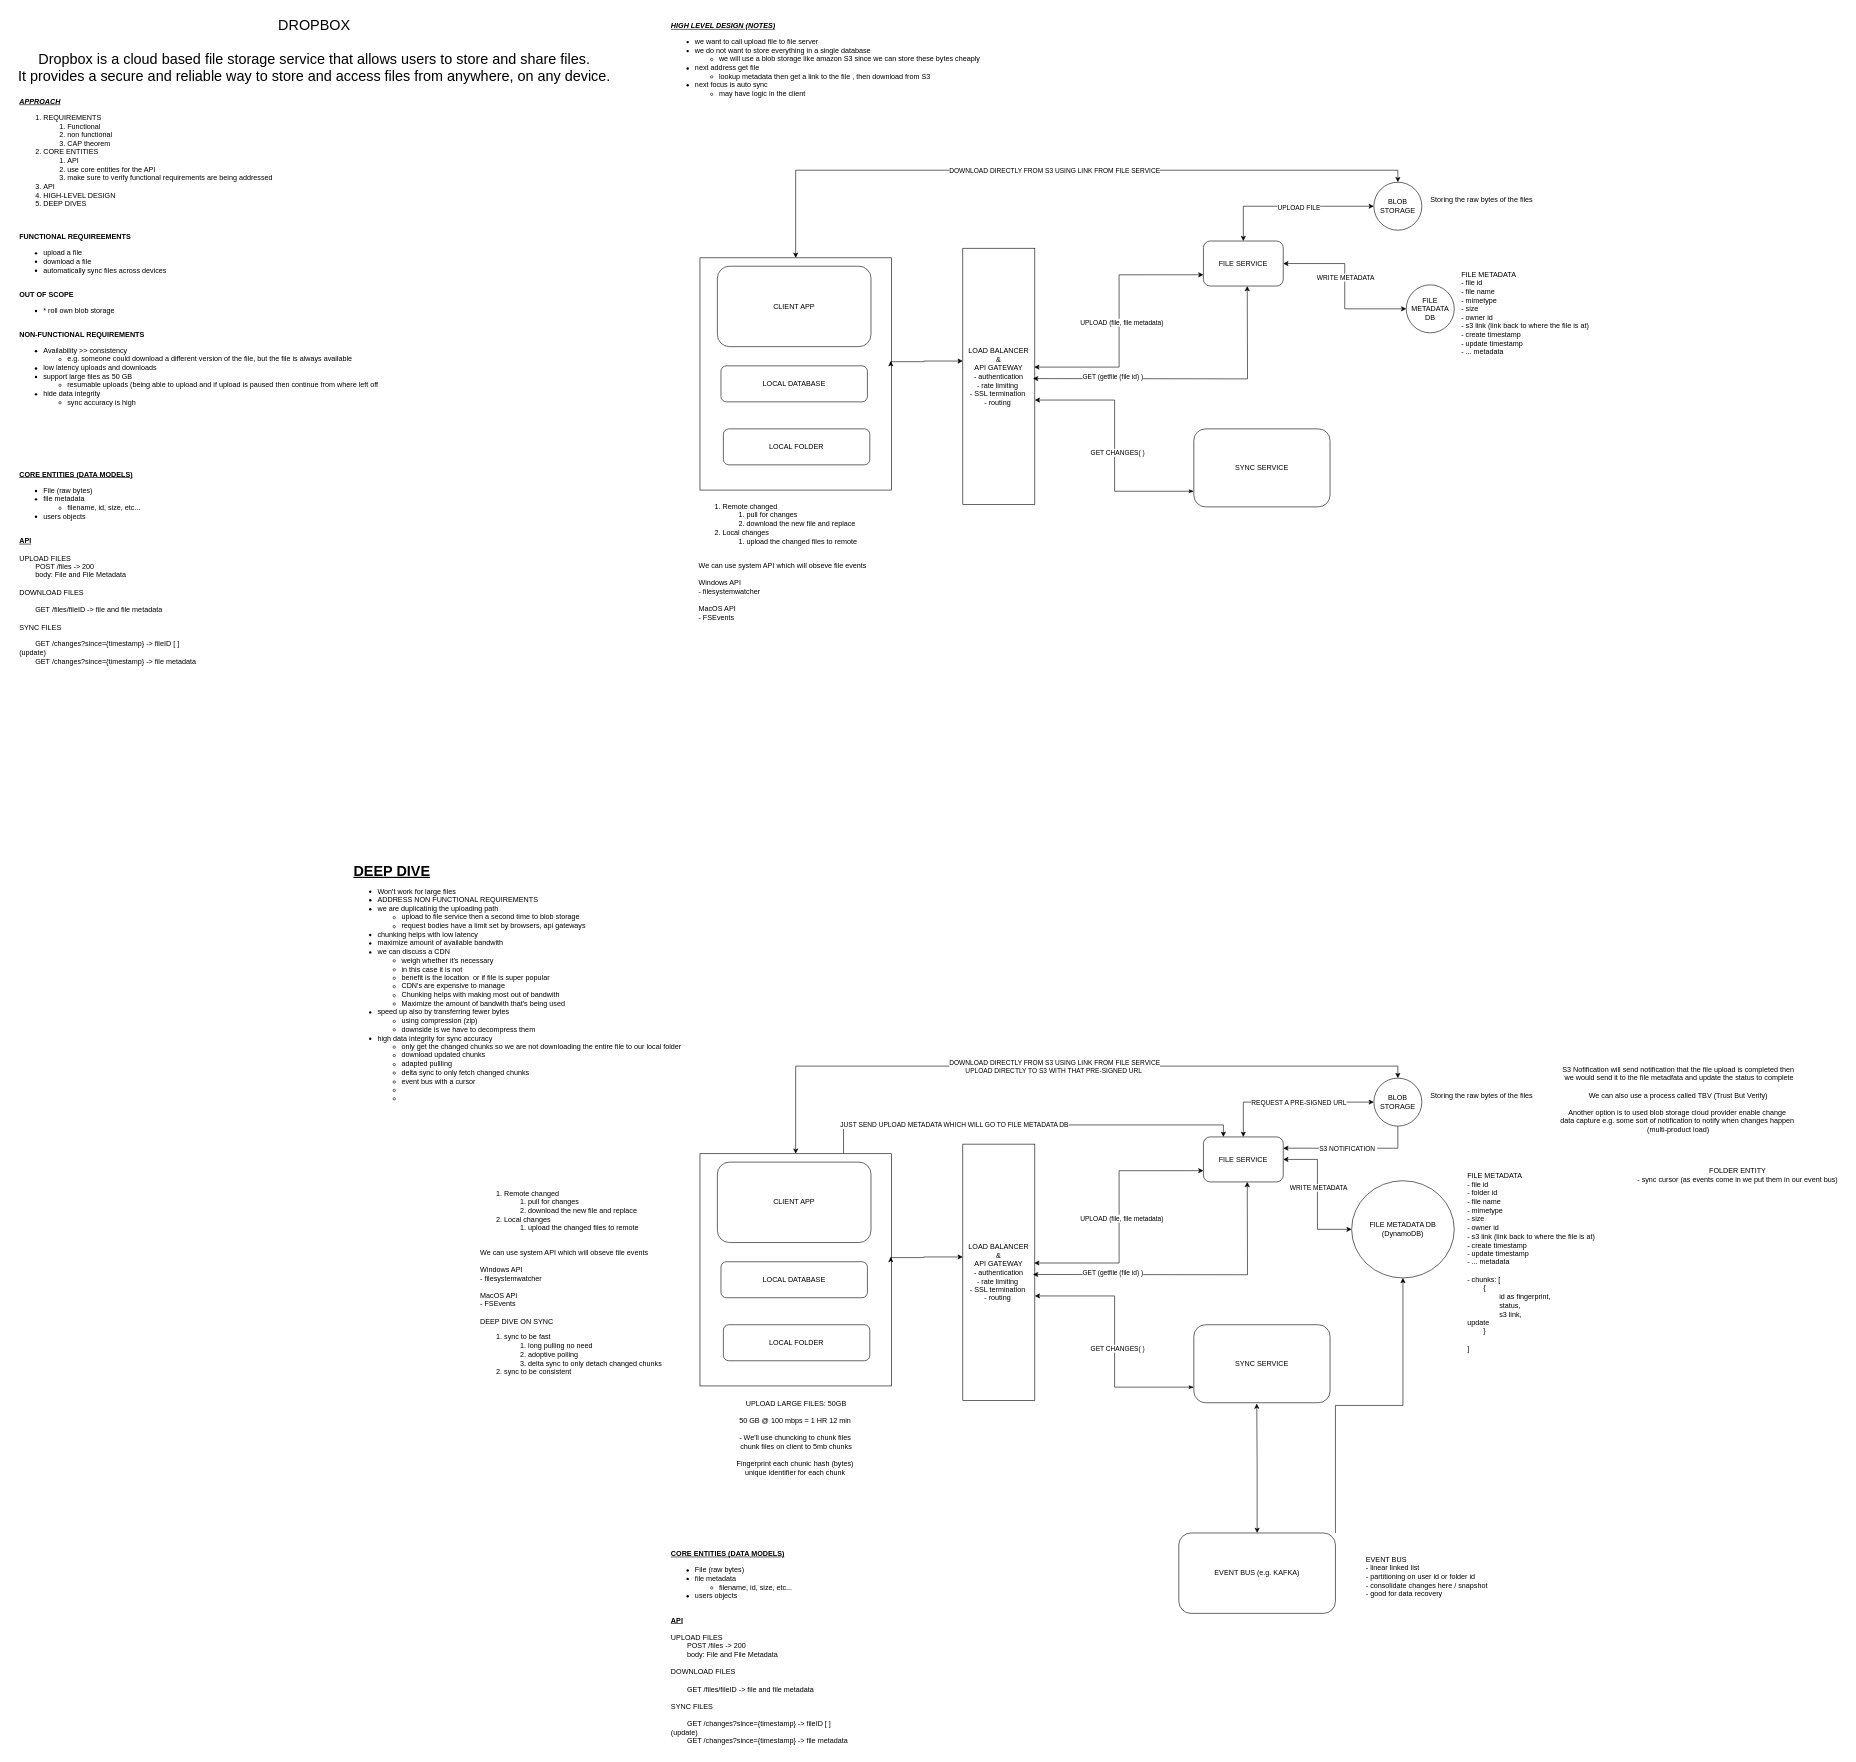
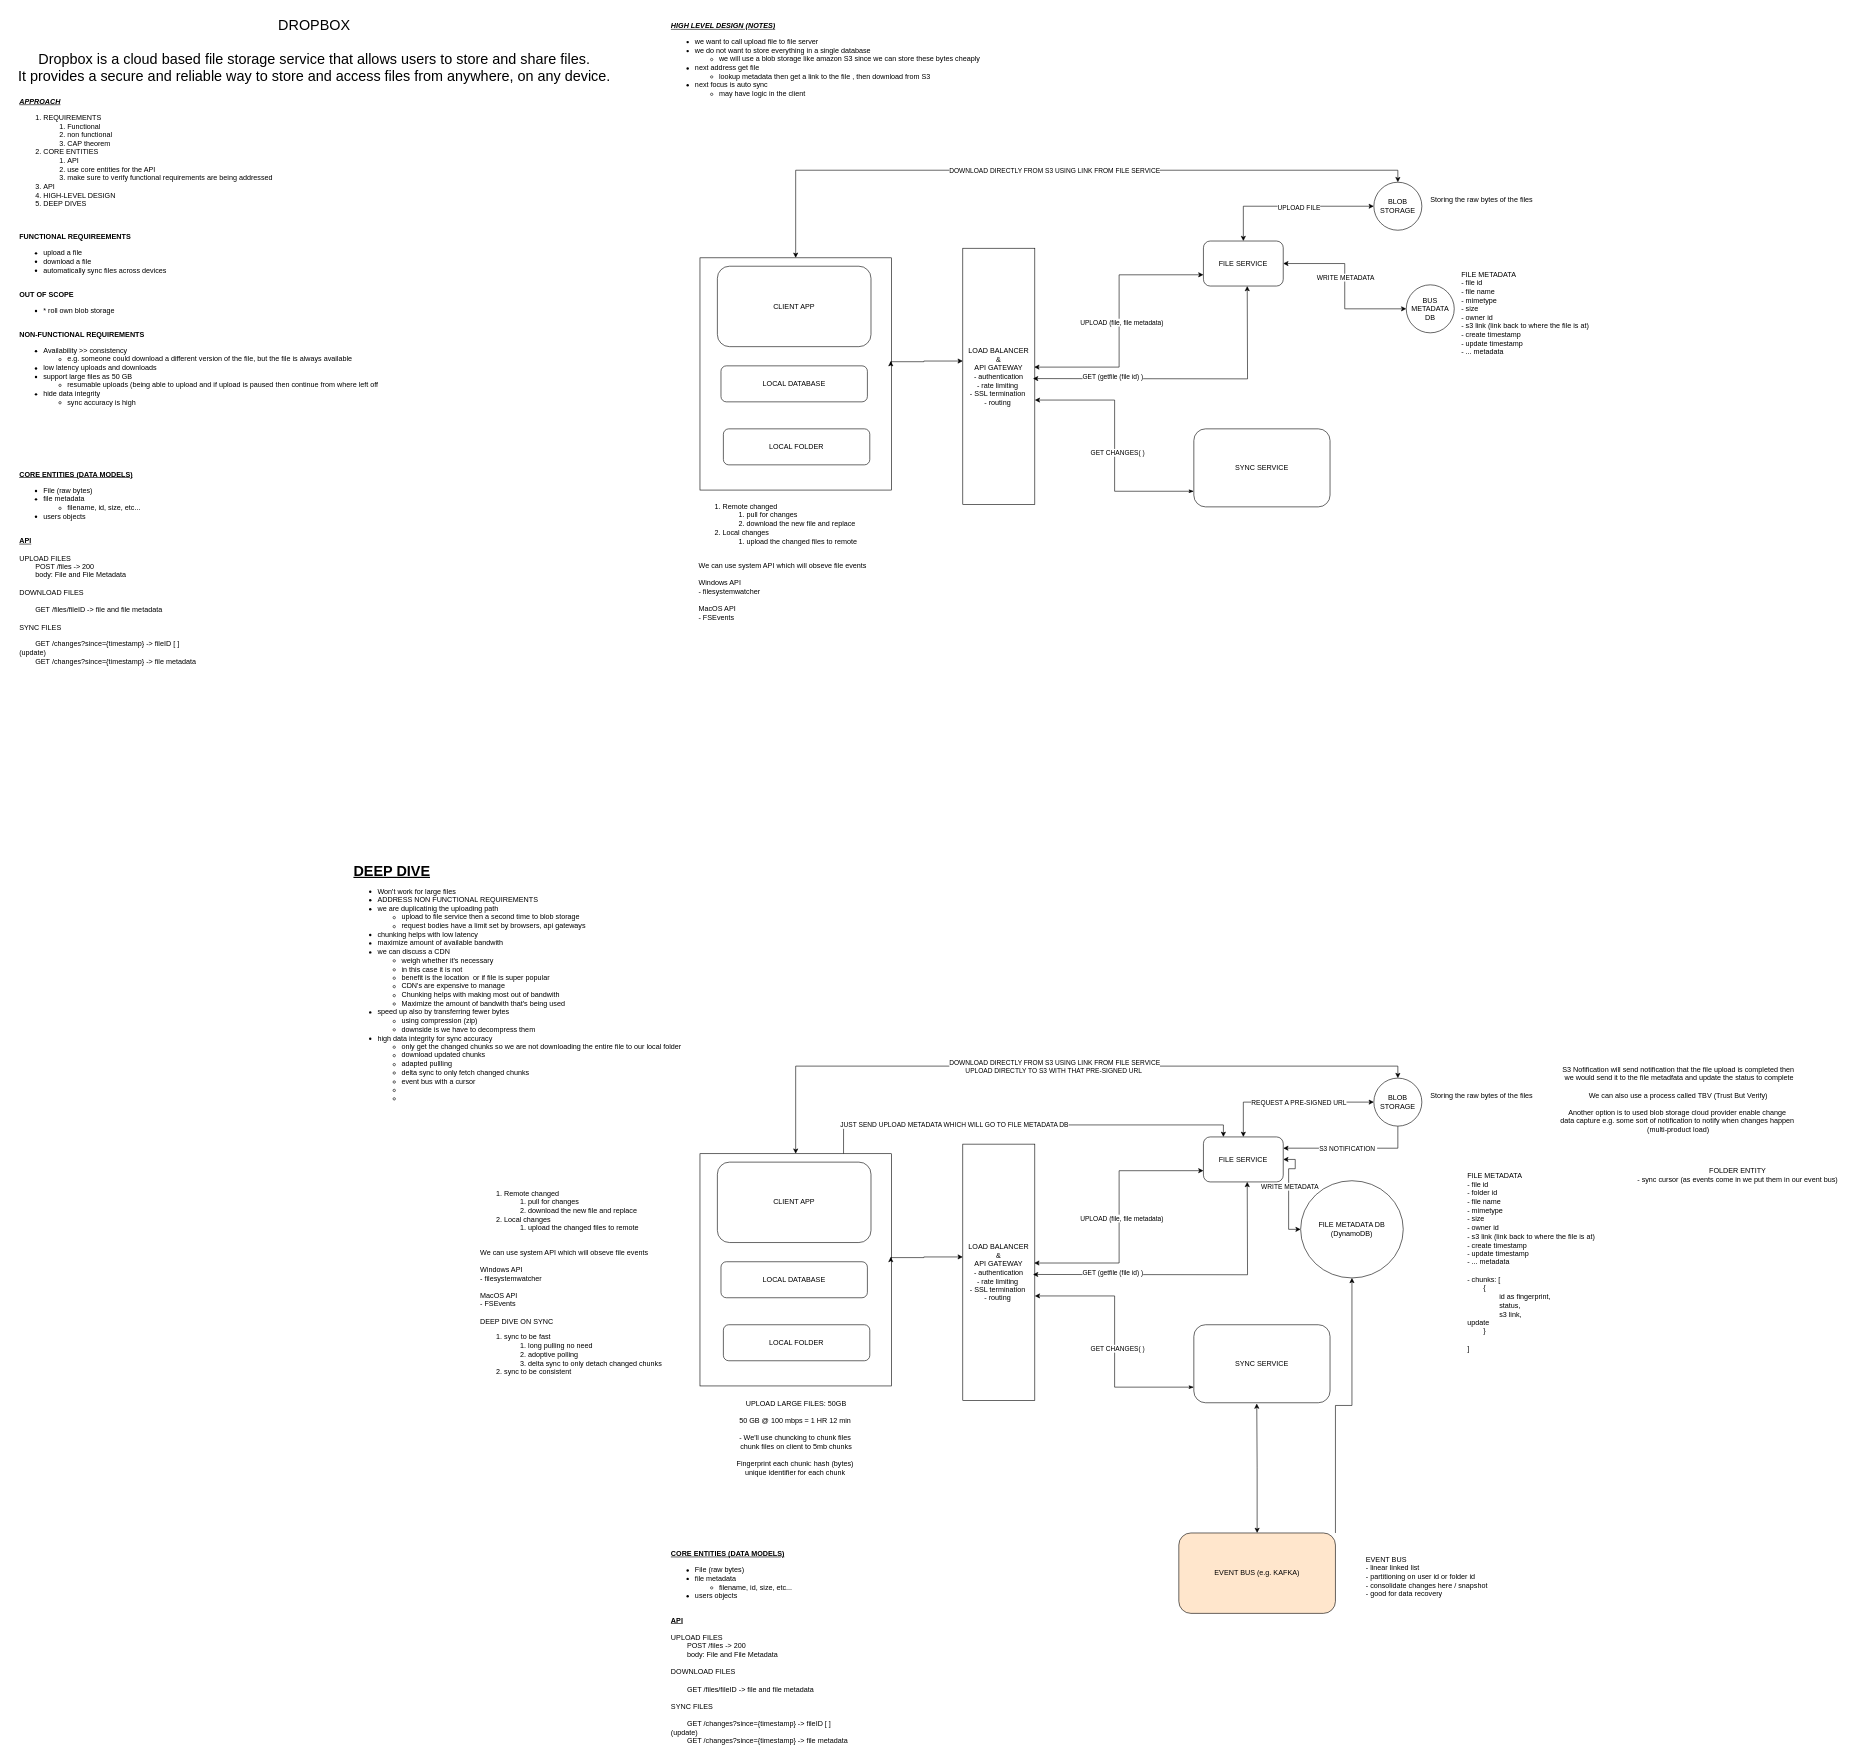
- <mxCell id="20" value="FILE METADATA DB" style="ellipse;whiteSpace=wrap;html=1;" parent="1" vertex="1"><mxGeometry x="2343" y="474" width="80" height="80" as="geometry" /></mxCell>
+ <mxCell id="20" value="BUS METADATA DB" style="ellipse;whiteSpace=wrap;html=1;" parent="1" vertex="1"><mxGeometry x="2343" y="474" width="80" height="80" as="geometry" /></mxCell>
- <mxCell id="49" value="FILE METADATA DB (DynamoDB)" style="ellipse;whiteSpace=wrap;html=1;" parent="1" vertex="1"><mxGeometry x="2252" y="1967" width="171" height="162" as="geometry" /></mxCell>
+ <mxCell id="49" value="FILE METADATA DB (DynamoDB)" style="ellipse;whiteSpace=wrap;html=1;" parent="1" vertex="1"><mxGeometry x="2167" y="1967" width="171" height="162" as="geometry" /></mxCell>
- <mxCell id="65" value="EVENT BUS (e.g. KAFKA)" style="rounded=1;whiteSpace=wrap;html=1;" parent="1" vertex="1"><mxGeometry x="1964" y="2554" width="261" height="134" as="geometry" /></mxCell>
+ <mxCell id="65" value="EVENT BUS (e.g. KAFKA)" style="rounded=1;whiteSpace=wrap;html=1;fillColor=#ffe6cc;" parent="1" vertex="1"><mxGeometry x="1964" y="2554" width="261" height="134" as="geometry" /></mxCell>
